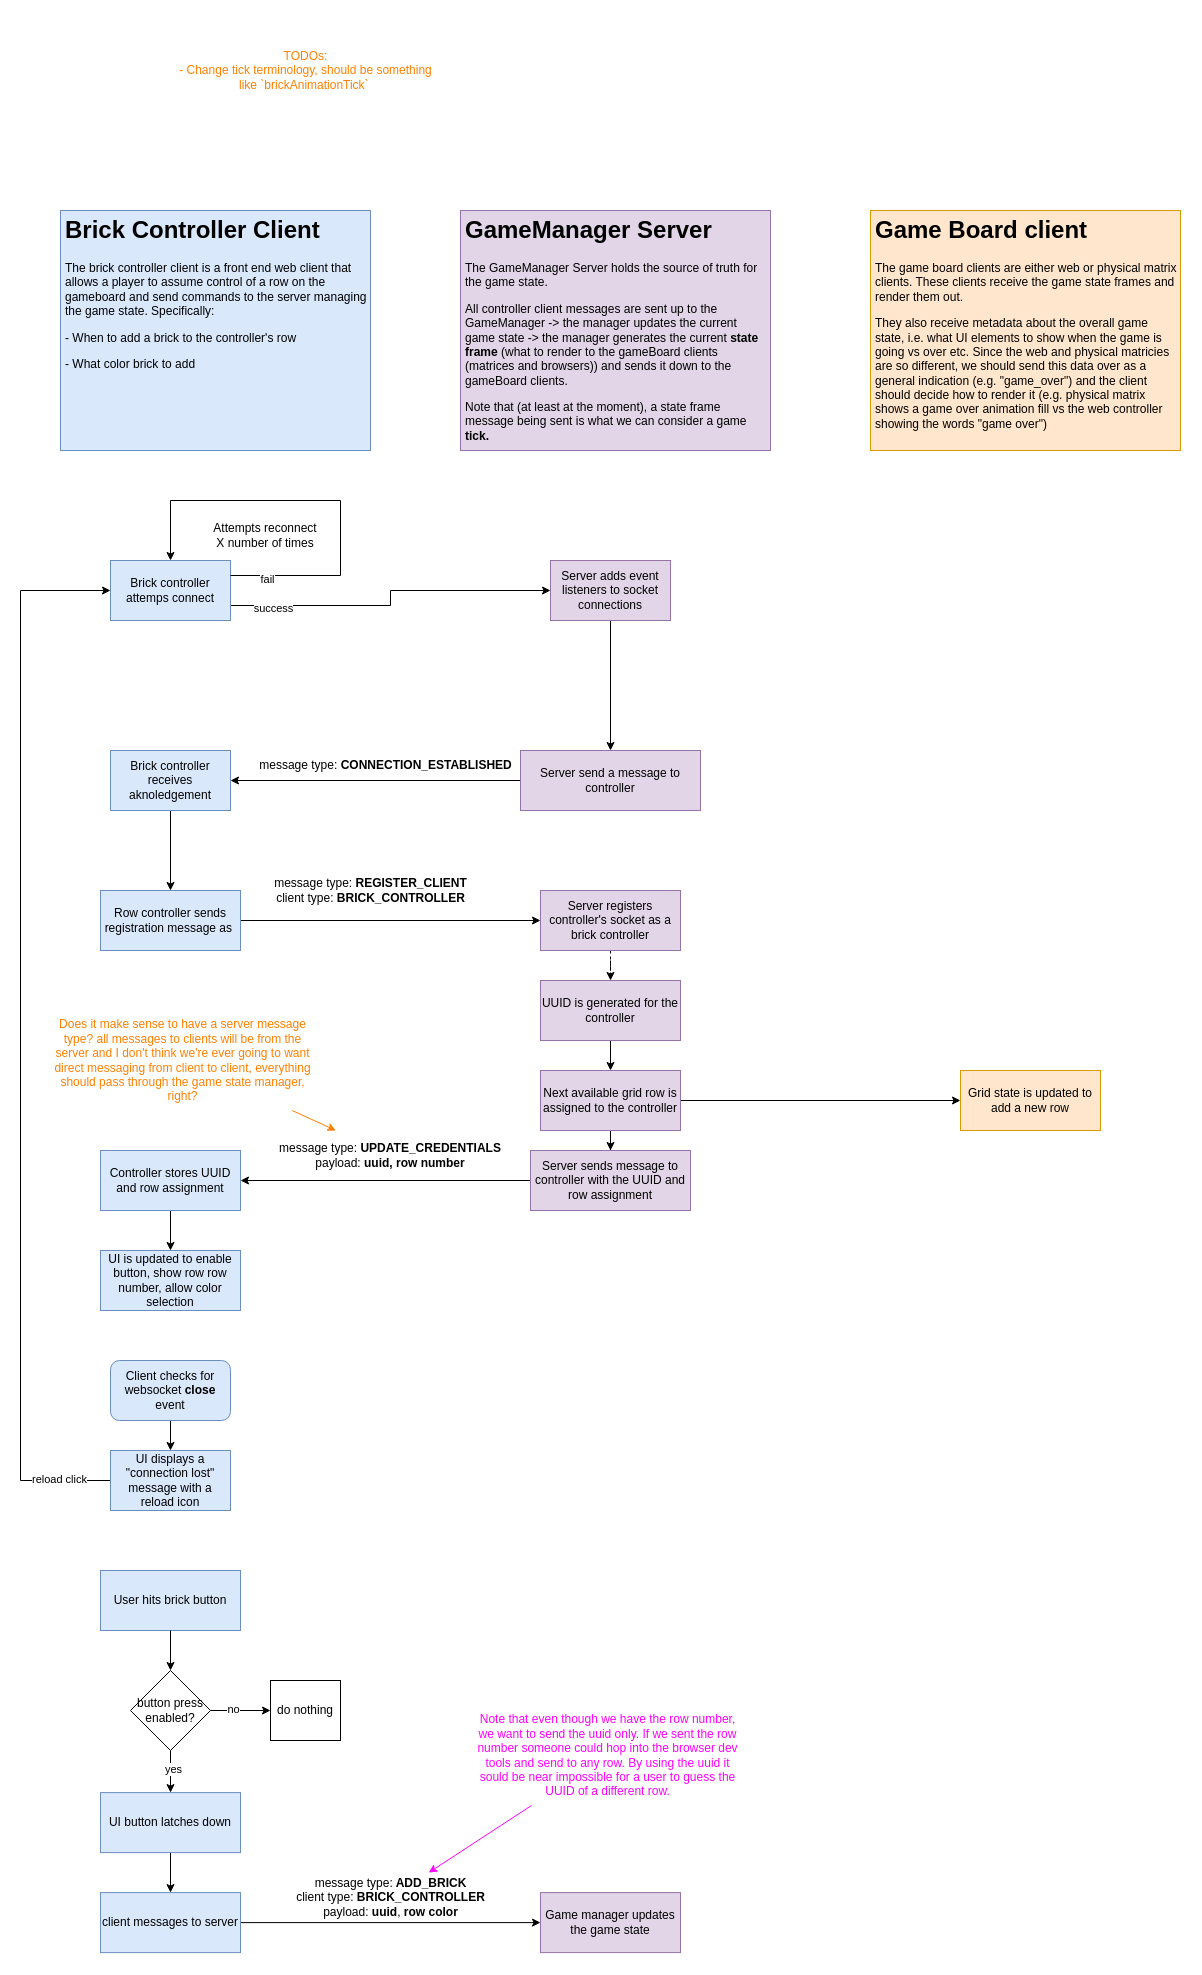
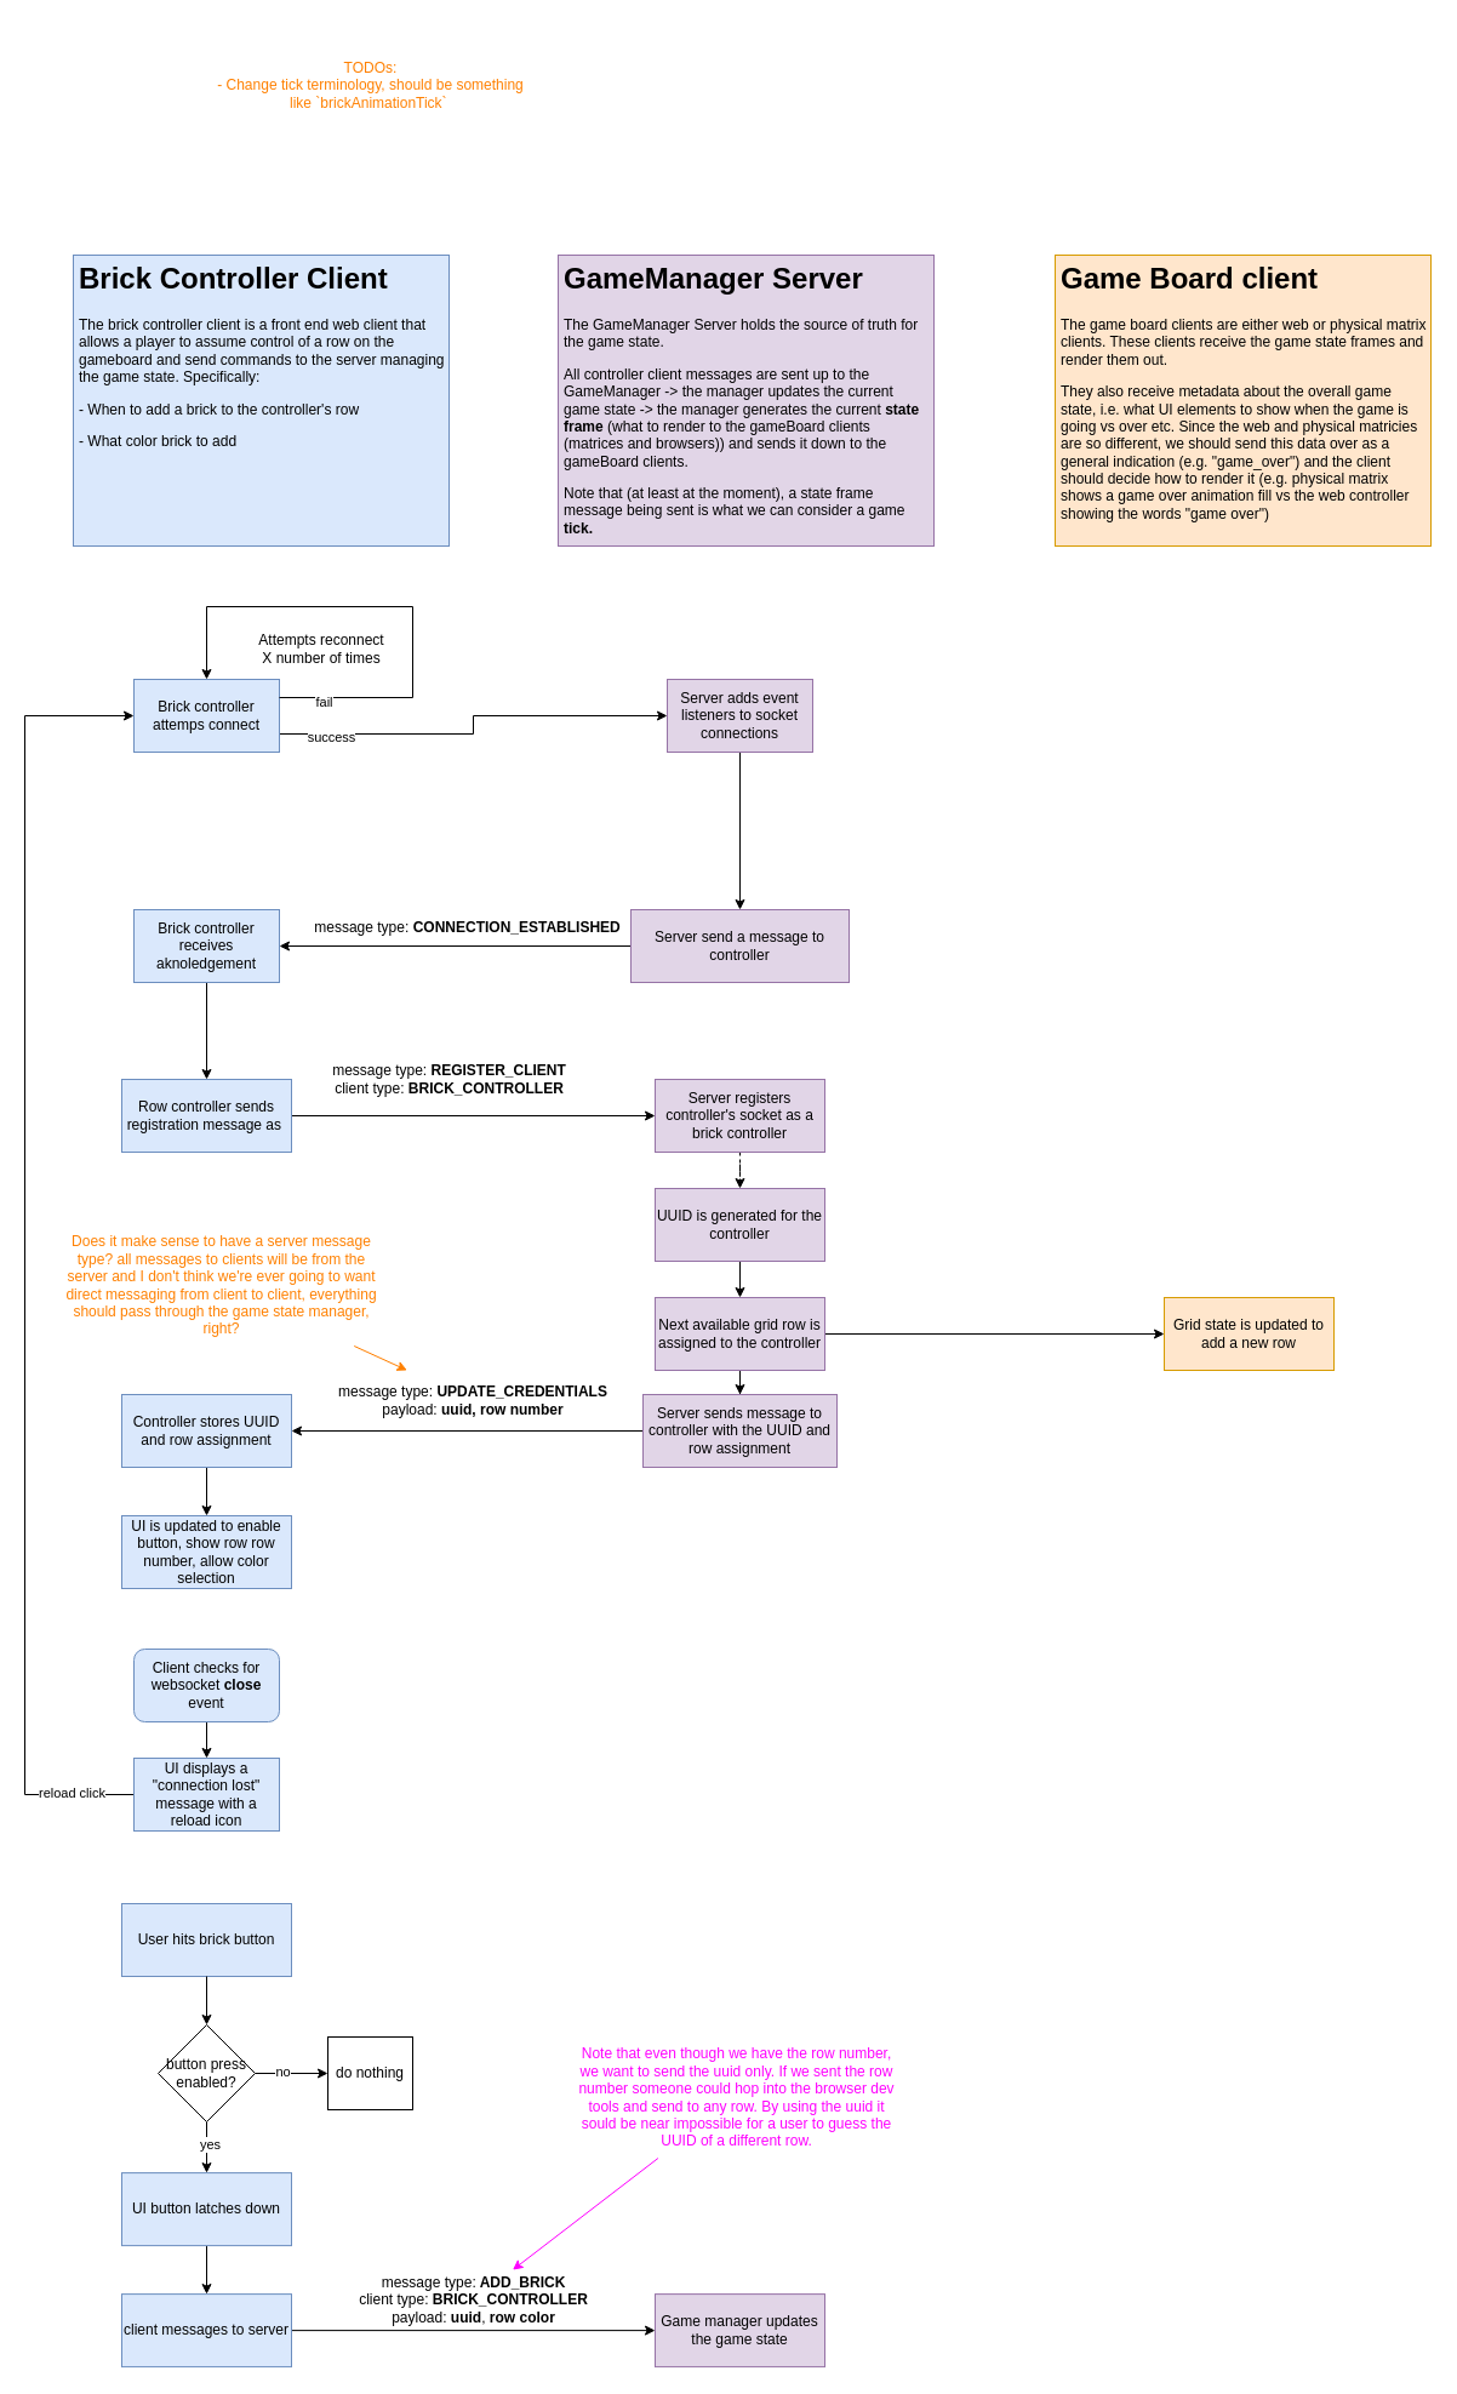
- <mxCell id="41" value="Note that even though we have the row number, we want to send the uuid only. If we sent the row number someone could hop into the browser dev tools and send to any row. By using the uuid it sould be near impossible for a user to guess the UUID of a different row." style="text;html=1;strokeColor=none;fillColor=none;align=center;verticalAlign=middle;whiteSpace=wrap;rounded=0;fontColor=#FF00FF;" vertex="1" parent="1"><mxGeometry x="475" y="1705" width="265" height="100" as="geometry" /></mxCell>
+ <mxCell id="41" value="Note that even though we have the row number, we want to send the uuid only. If we sent the row number someone could hop into the browser dev tools and send to any row. By using the uuid it sould be near impossible for a user to guess the UUID of a different row." style="text;html=1;strokeColor=none;fillColor=none;align=center;verticalAlign=middle;whiteSpace=wrap;rounded=0;fontColor=#FF00FF;" vertex="1" parent="1"><mxGeometry x="475" y="1680" width="265" height="100" as="geometry" /></mxCell>
